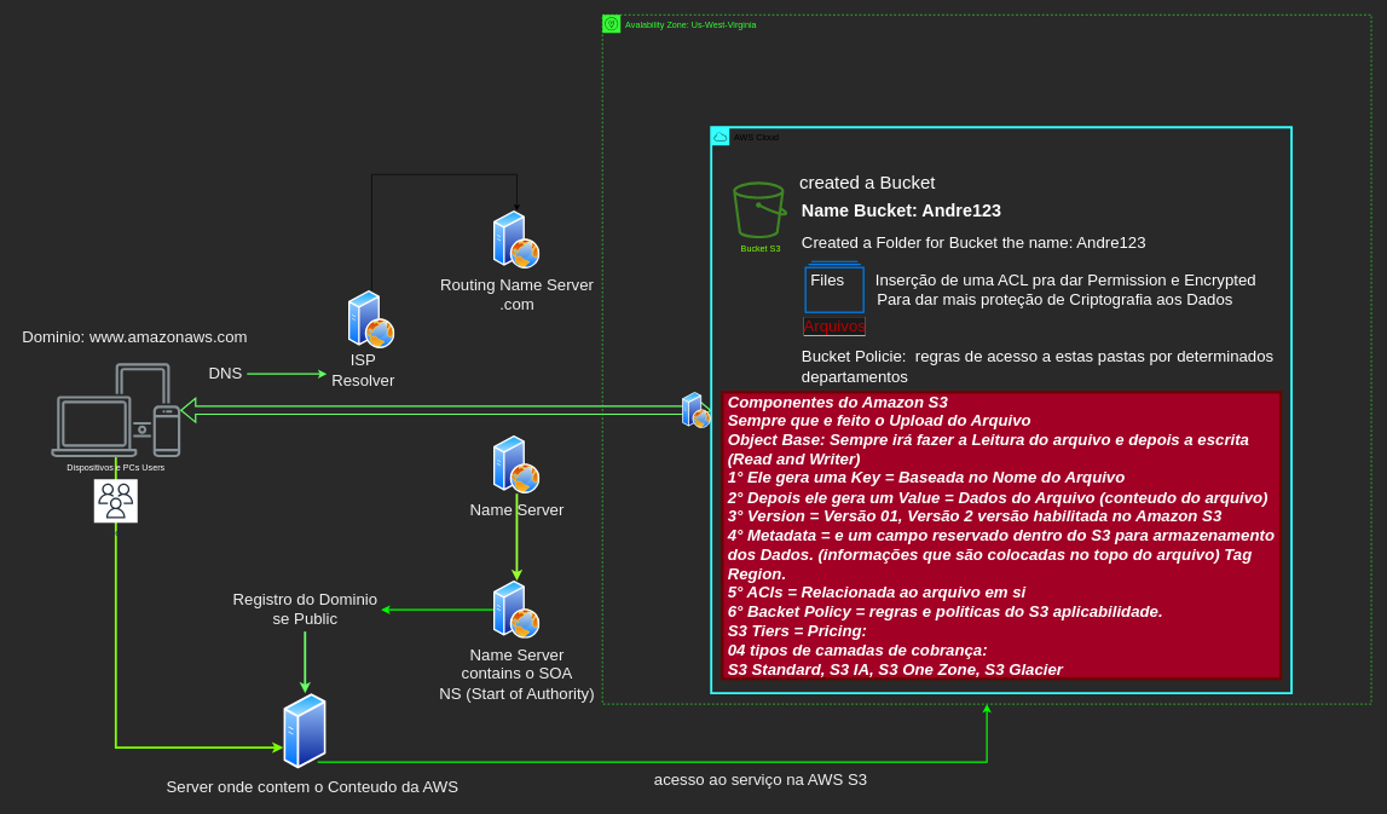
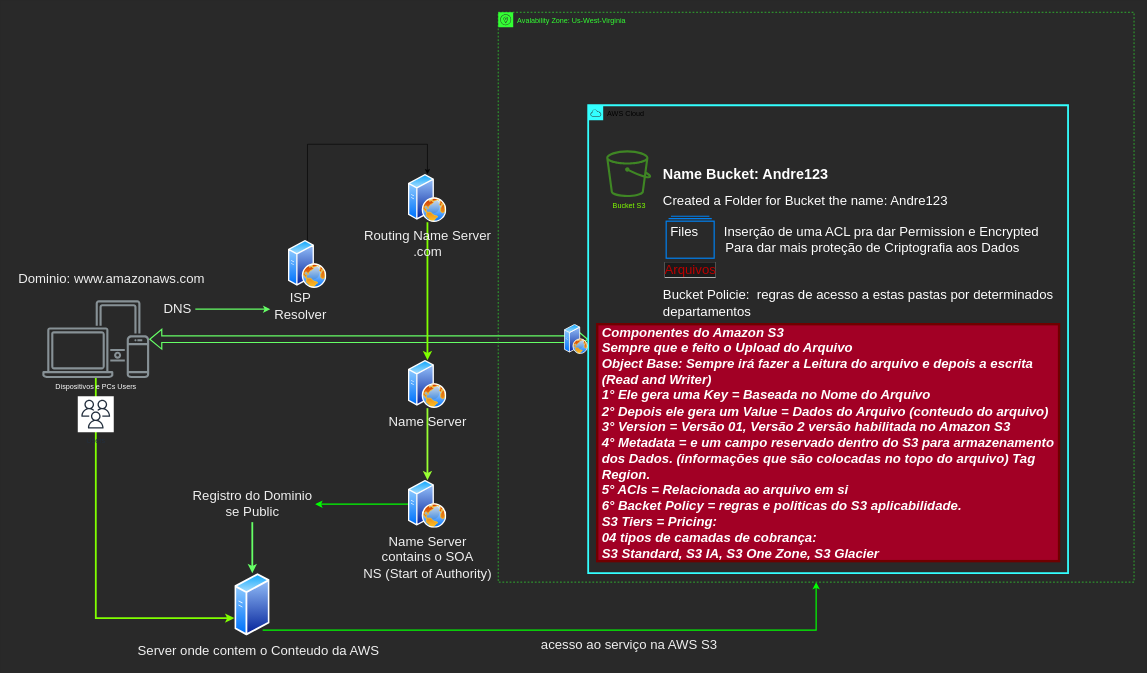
- <mxCell id="8" value="&lt;font color=&quot;#ffffff&quot;&gt;&lt;span style=&quot;font-size: 25px;&quot;&gt;created a Bucket&lt;/span&gt;&lt;/font&gt;" style="text;html=1;align=center;verticalAlign=middle;resizable=0;points=[];autosize=1;strokeColor=none;fillColor=none;fontColor=#80FF00;" parent="1" vertex="1"><mxGeometry x="1095" y="240" width="200" height="20" as="geometry" /></mxCell>
+ <mxCell id="18" value="" style="edgeStyle=orthogonalEdgeStyle;rounded=0;orthogonalLoop=1;jettySize=auto;html=1;fontSize=22;fontColor=#F0F0F0;strokeColor=#80FF00;strokeWidth=3;" parent="1" source="19" target="24" edge="1"><mxGeometry relative="1" as="geometry" /></mxCell>
- <mxCell id="16" value="DNS" style="text;html=1;align=center;verticalAlign=middle;resizable=0;points=[];autosize=1;strokeColor=none;fillColor=none;fontSize=22;fontColor=#F0F0F0;" parent="1" vertex="1"><mxGeometry x="280" y="500" width="60" height="30" as="geometry" /></mxCell>
+ <mxCell id="16" value="DNS" style="text;html=1;align=center;verticalAlign=middle;resizable=0;points=[];autosize=1;strokeColor=none;fillColor=none;fontSize=22;fontColor=#F0F0F0;" parent="1" vertex="1"><mxGeometry x="265" y="500" width="60" height="30" as="geometry" /></mxCell>
